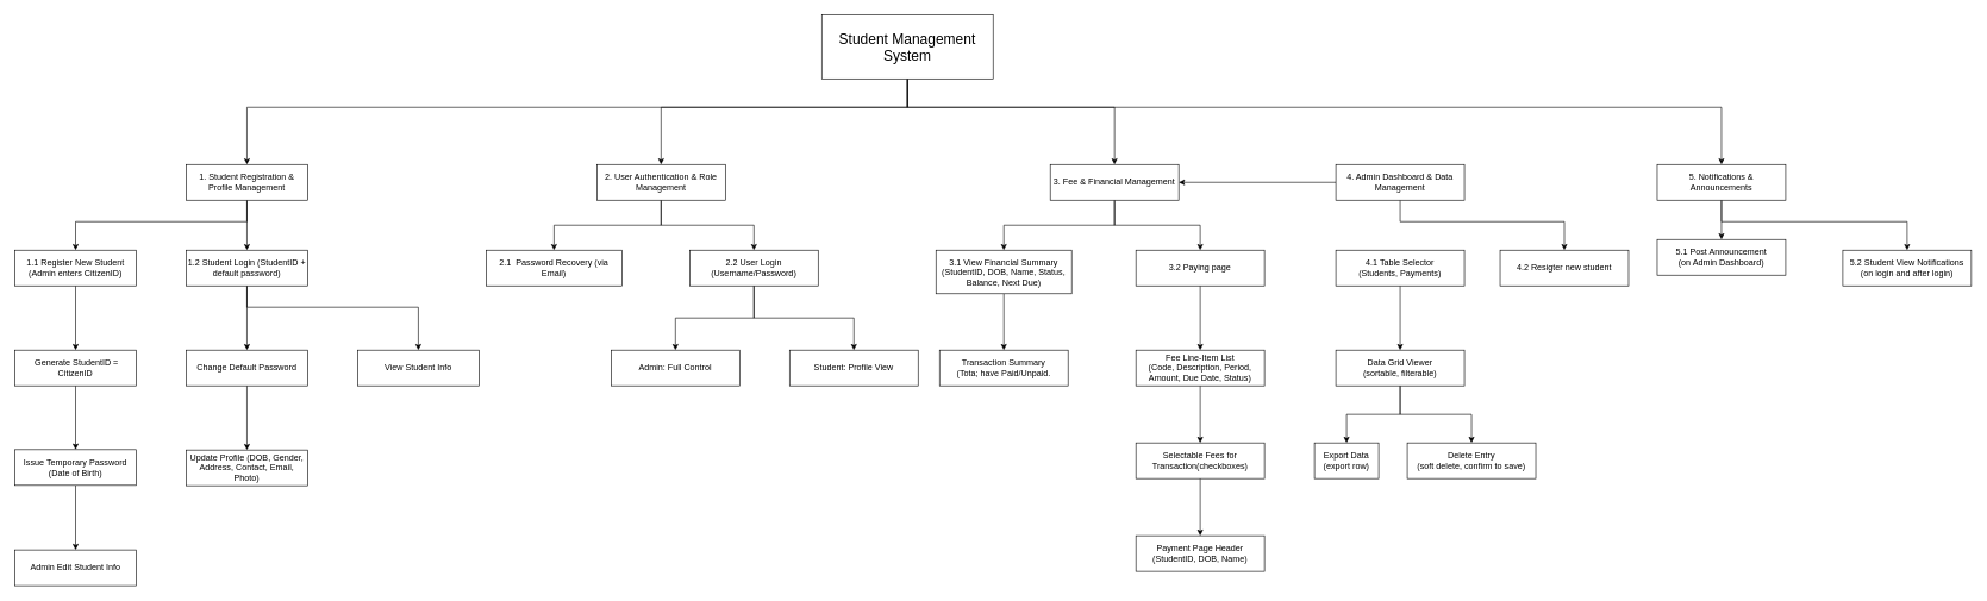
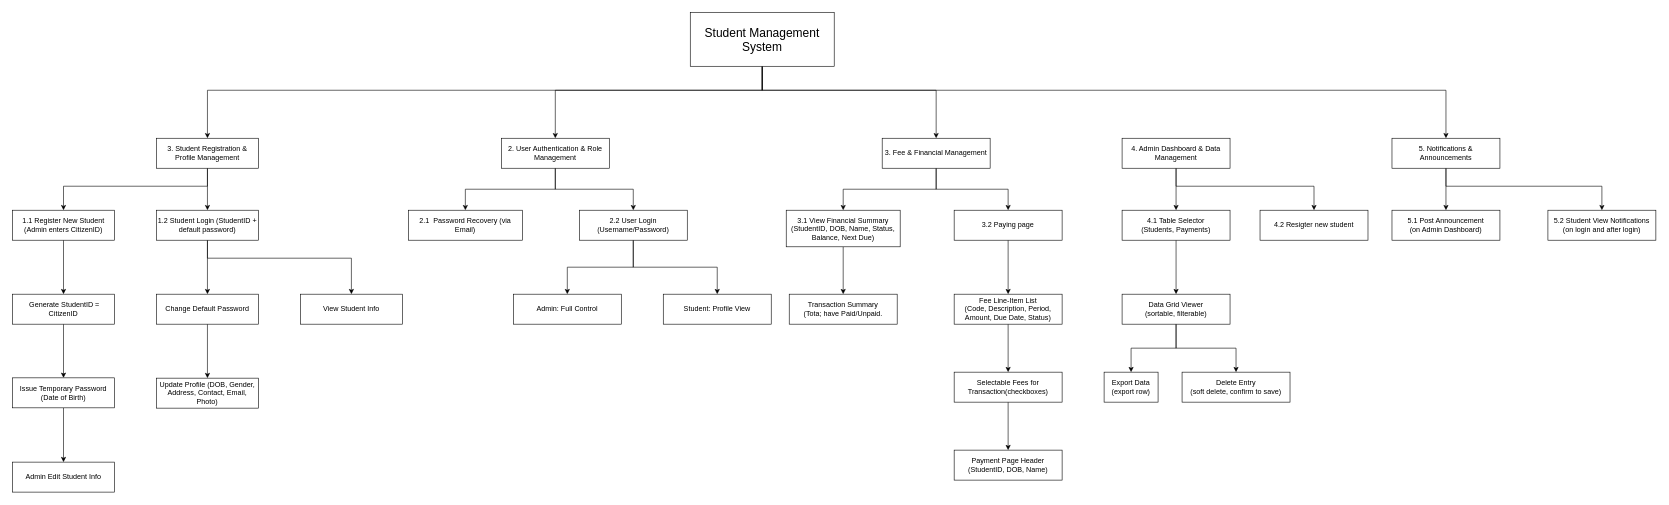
- <mxCell id="9" value="1. Student Registration &amp;amp; Profile Management" style="rounded=0;whiteSpace=wrap;html=1;" parent="1" vertex="1"><mxGeometry x="260" y="230" width="170" height="50" as="geometry" /></mxCell>
+ <mxCell id="9" value="3. Student Registration &amp;amp; Profile Management" style="rounded=0;whiteSpace=wrap;html=1;" parent="1" vertex="1"><mxGeometry x="260" y="230" width="170" height="50" as="geometry" /></mxCell>
- <mxCell id="16" style="edgeStyle=orthogonalEdgeStyle;rounded=0;orthogonalLoop=1;jettySize=auto;html=1;" parent="1" source="18" target="12" edge="1"><mxGeometry relative="1" as="geometry" /></mxCell>
+ <mxCell id="16" style="edgeStyle=orthogonalEdgeStyle;rounded=0;orthogonalLoop=1;jettySize=auto;html=1;" parent="1" source="18" target="57" edge="1"><mxGeometry relative="1" as="geometry" /></mxCell>
- <mxCell id="60" value="5.1 Post Announcement&lt;br&gt; (on Admin Dashboard)" style="rounded=0;whiteSpace=wrap;html=1;" parent="1" vertex="1"><mxGeometry x="2320" y="335" width="180" height="50" as="geometry" /></mxCell>
+ <mxCell id="60" value="5.1 Post Announcement&lt;br&gt; (on Admin Dashboard)" style="rounded=0;whiteSpace=wrap;html=1;" parent="1" vertex="1"><mxGeometry x="2320" y="350" width="180" height="50" as="geometry" /></mxCell>
